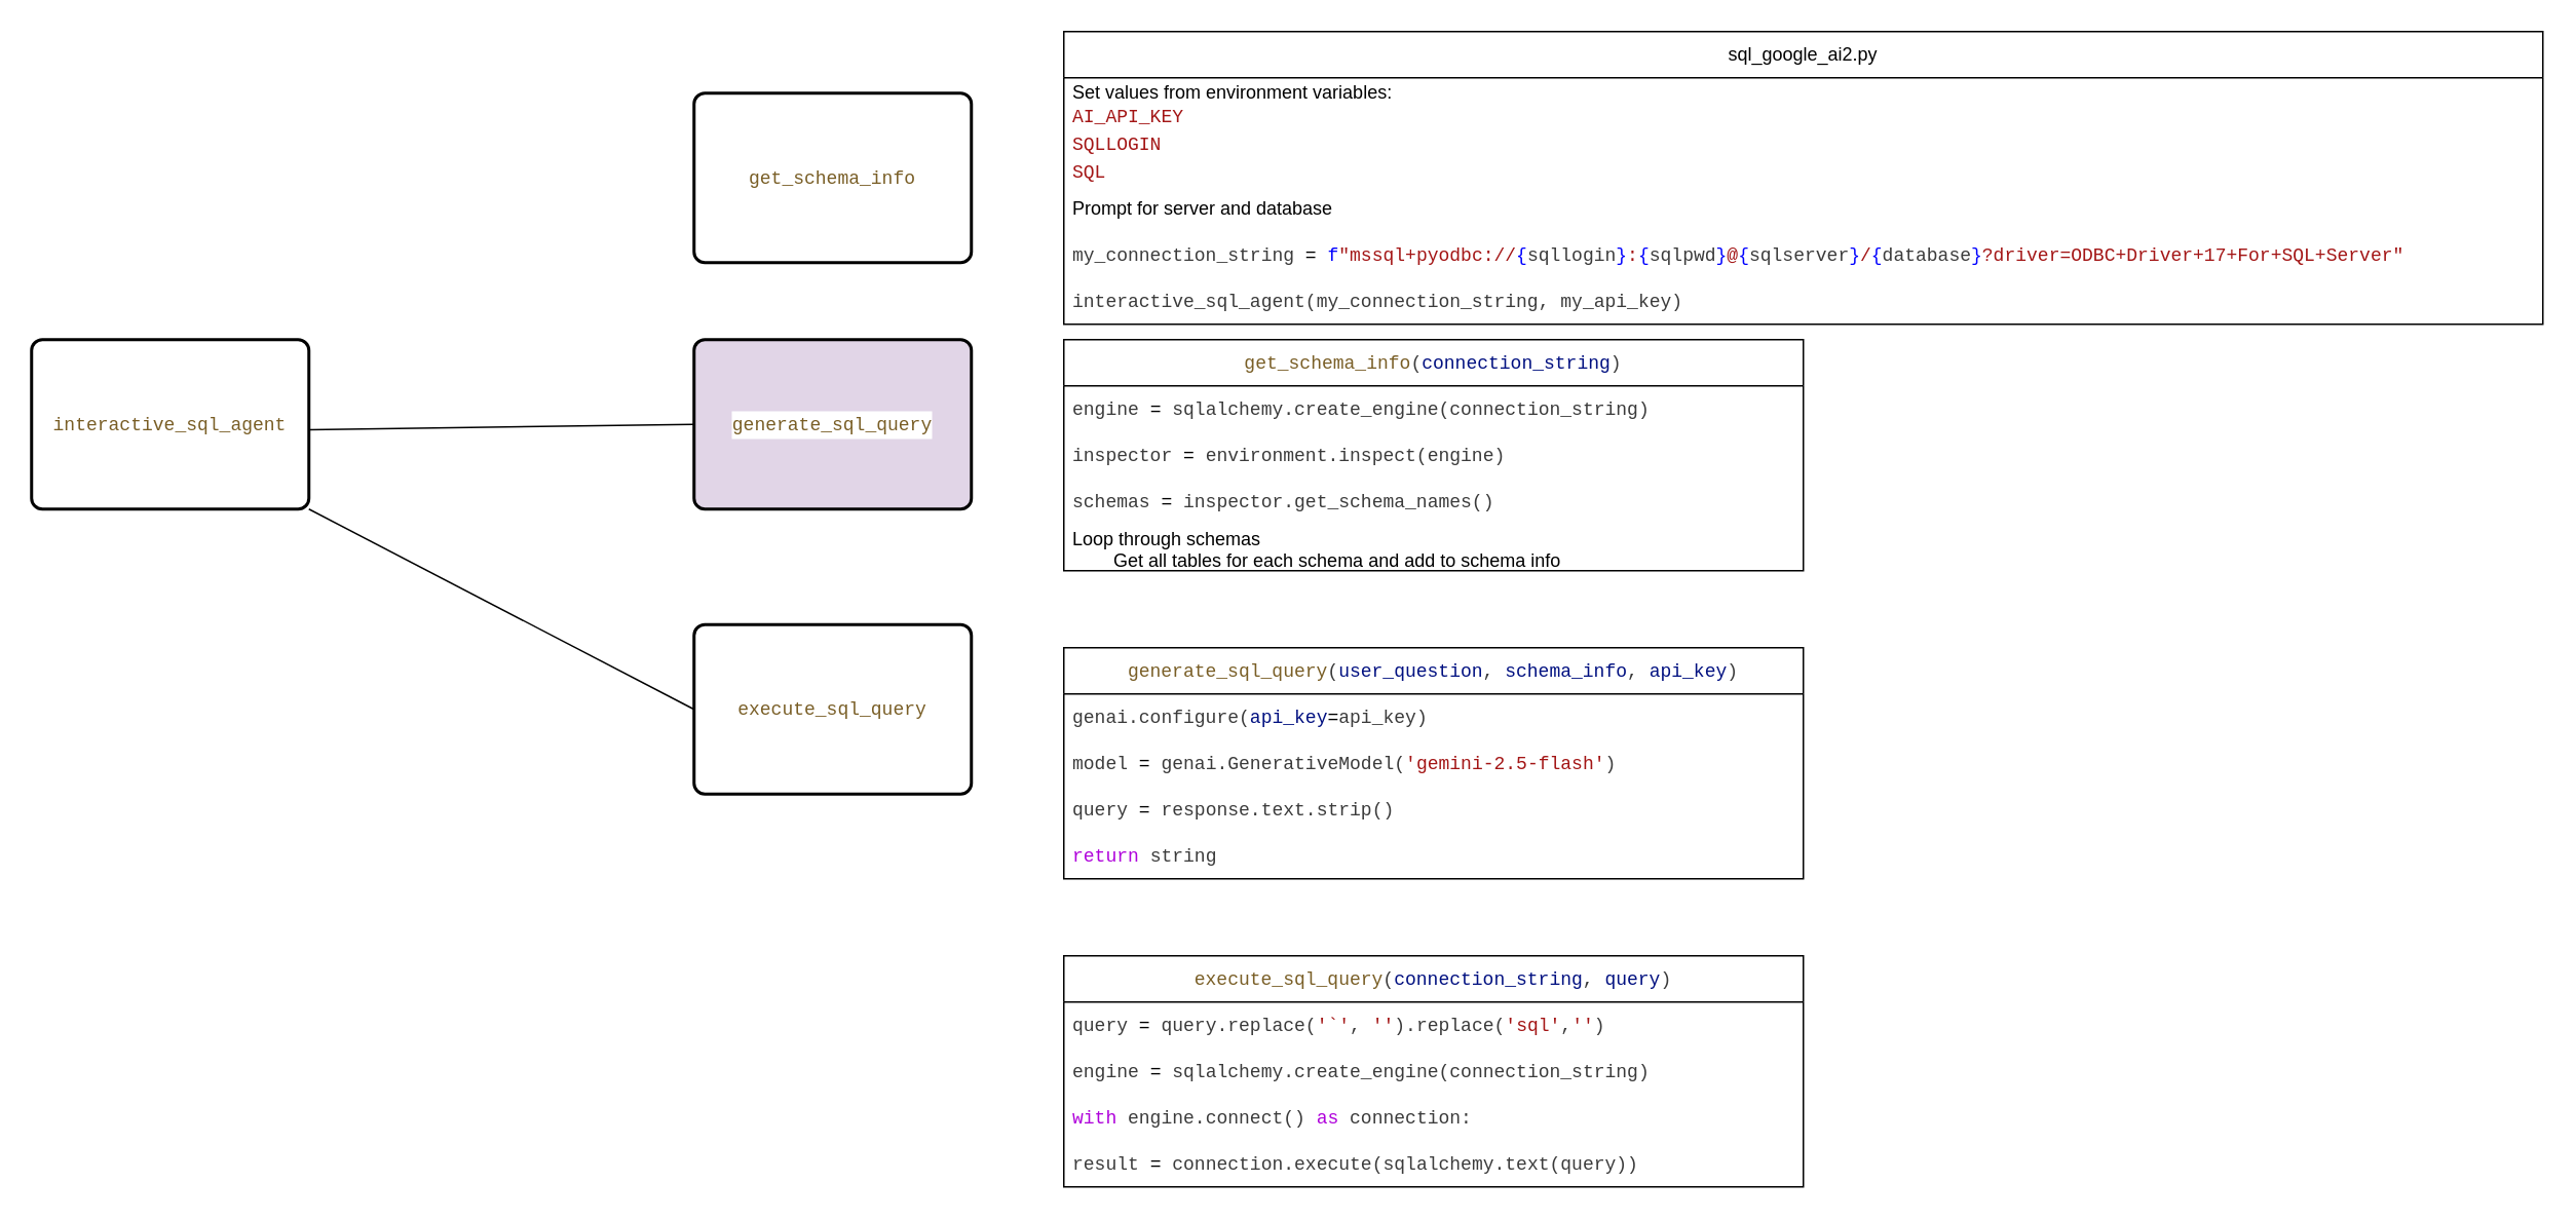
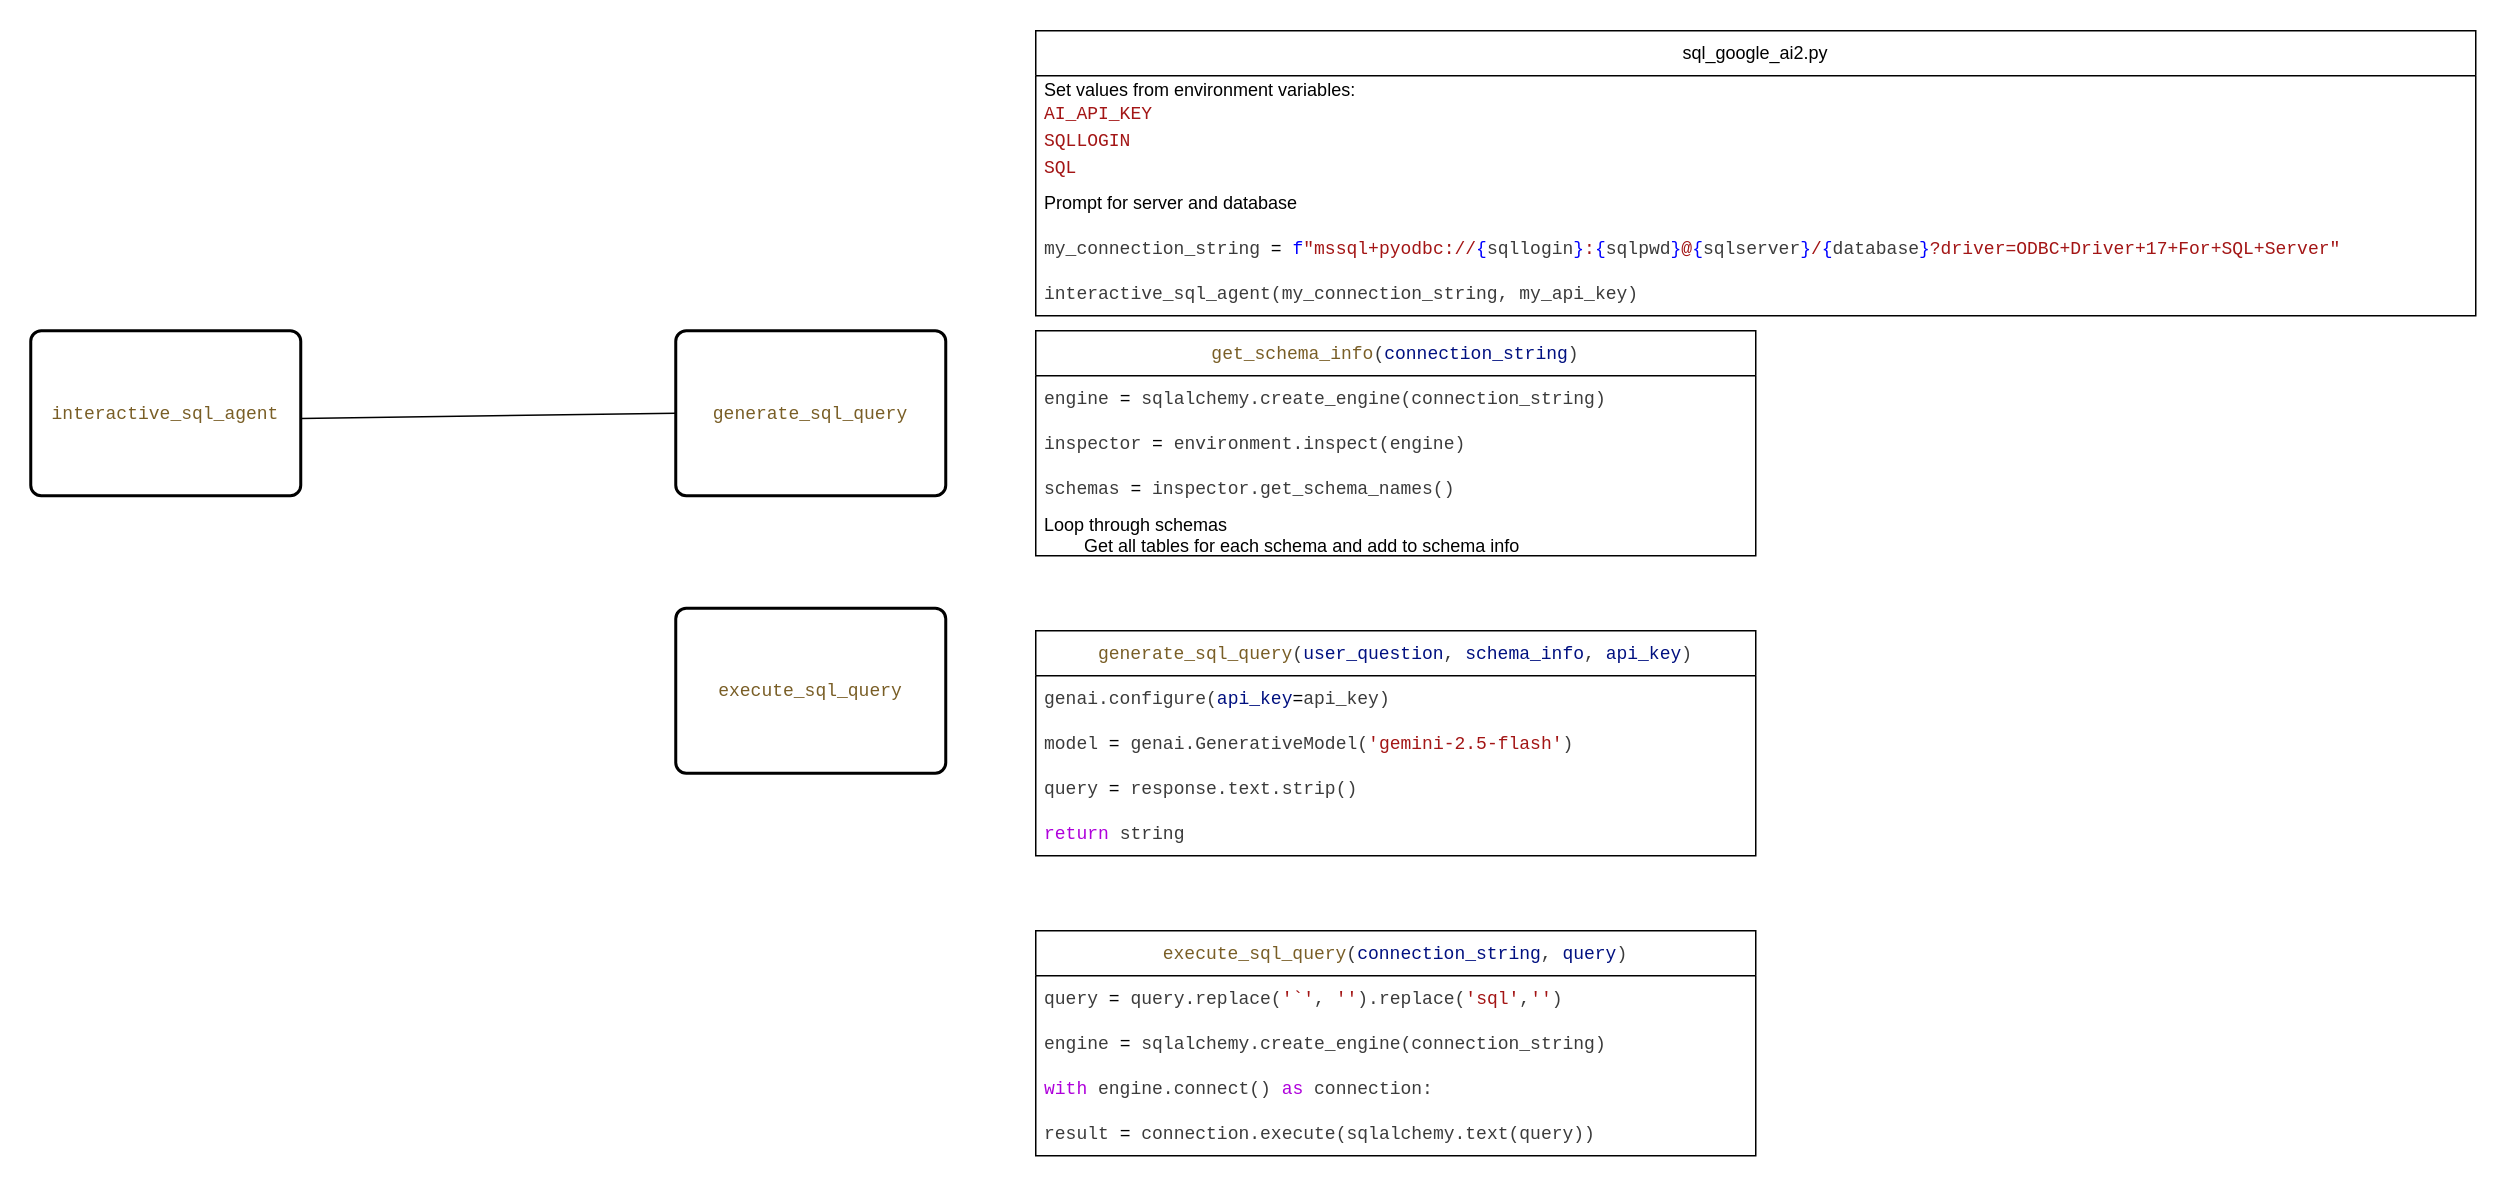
- <mxCell id="2" value="&lt;div style=&quot;color: rgb(59, 59, 59); background-color: rgb(255, 255, 255); font-family: Menlo, Monaco, &amp;quot;Courier New&amp;quot;, monospace; line-height: 18px; white-space: pre;&quot;&gt;&lt;span style=&quot;color: #795e26;&quot;&gt;get_schema_info&lt;/span&gt;&lt;/div&gt;" style="rounded=1;whiteSpace=wrap;html=1;absoluteArcSize=1;arcSize=14;strokeWidth=2;" vertex="1" parent="1"><mxGeometry x="450" y="60" width="180" height="110" as="geometry" /></mxCell>
- <mxCell id="3" value="&lt;div style=&quot;color: rgb(59, 59, 59); background-color: rgb(255, 255, 255); font-family: Menlo, Monaco, &amp;quot;Courier New&amp;quot;, monospace; line-height: 18px; white-space: pre;&quot;&gt;&lt;span style=&quot;color: #795e26;&quot;&gt;generate_sql_query&lt;/span&gt;&lt;/div&gt;" style="rounded=1;whiteSpace=wrap;html=1;absoluteArcSize=1;arcSize=14;strokeWidth=2;fillColor=#e1d5e7;" vertex="1" parent="1"><mxGeometry x="450" y="220" width="180" height="110" as="geometry" /></mxCell>
+ <mxCell id="3" value="&lt;div style=&quot;color: rgb(59, 59, 59); background-color: rgb(255, 255, 255); font-family: Menlo, Monaco, &amp;quot;Courier New&amp;quot;, monospace; line-height: 18px; white-space: pre;&quot;&gt;&lt;span style=&quot;color: #795e26;&quot;&gt;generate_sql_query&lt;/span&gt;&lt;/div&gt;" style="rounded=1;whiteSpace=wrap;html=1;absoluteArcSize=1;arcSize=14;strokeWidth=2;" vertex="1" parent="1"><mxGeometry x="450" y="220" width="180" height="110" as="geometry" /></mxCell>
- <mxCell id="7" value="" style="endArrow=none;html=1;rounded=0;exitX=0;exitY=0.5;exitDx=0;exitDy=0;entryX=1;entryY=1;entryDx=0;entryDy=0;" edge="1" parent="1" source="4" target="5"><mxGeometry width="50" height="50" relative="1" as="geometry"><mxPoint x="90" y="240" as="sourcePoint" /><mxPoint x="130" y="480" as="targetPoint" /></mxGeometry></mxCell>
